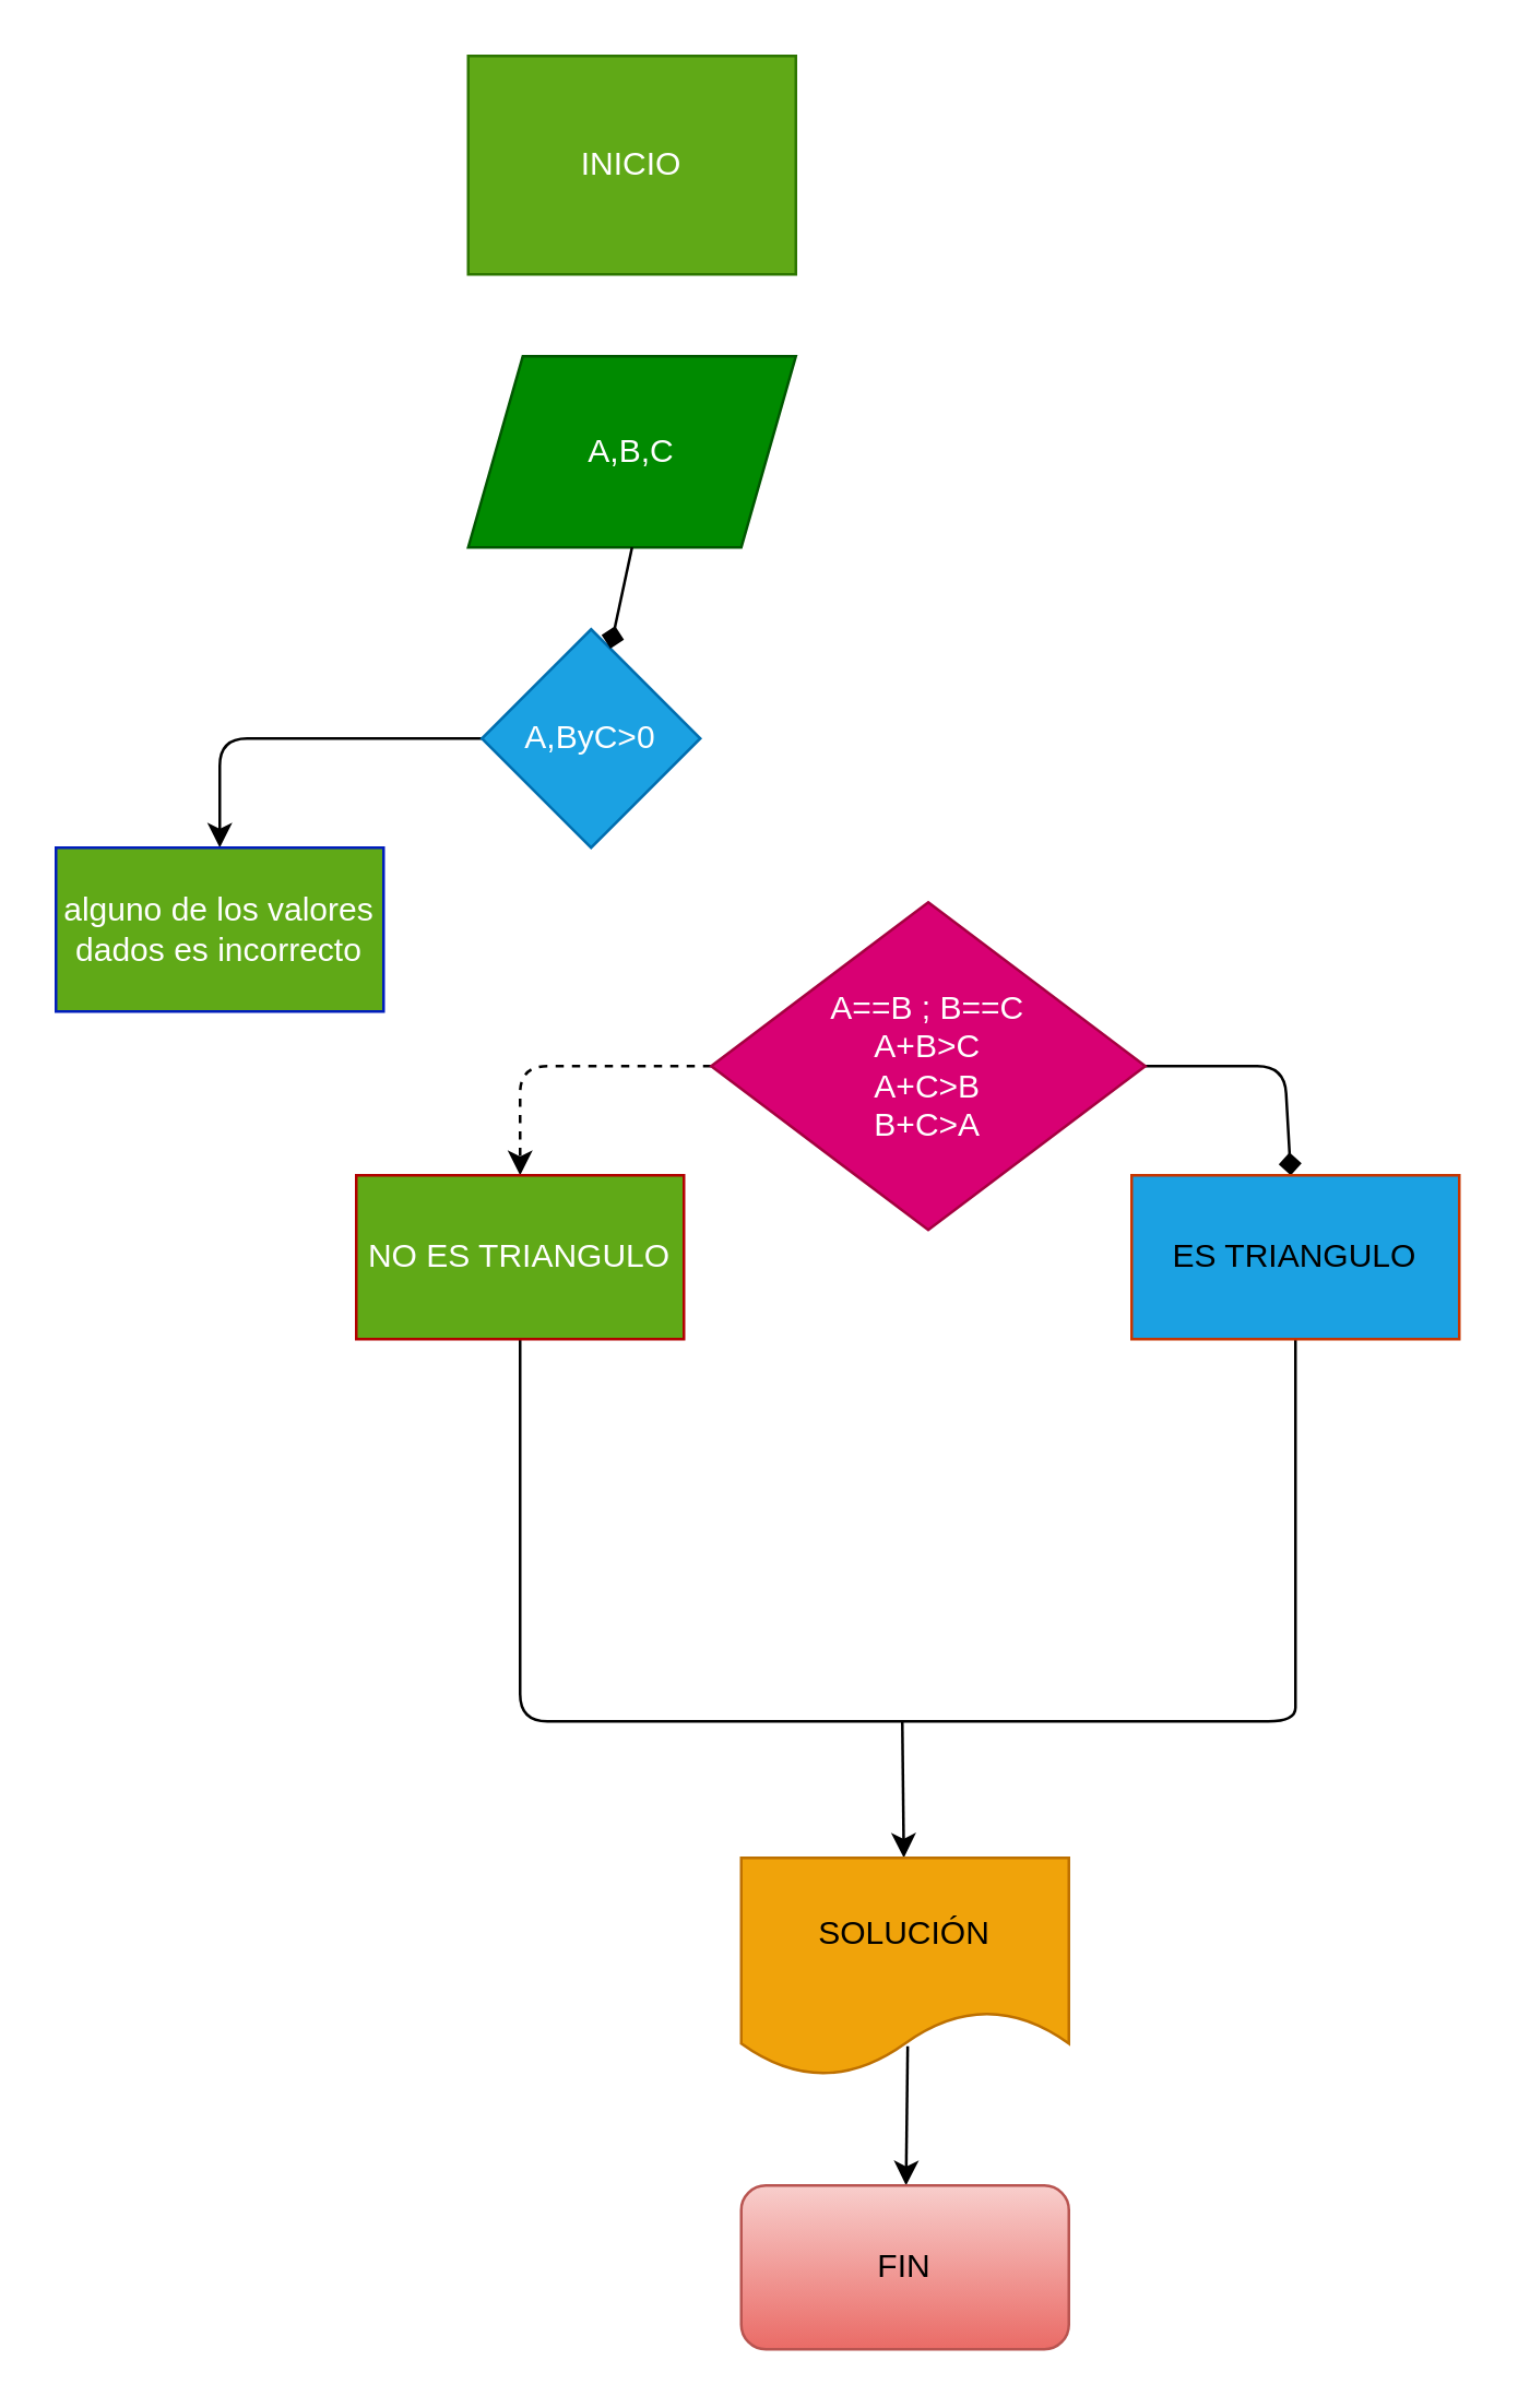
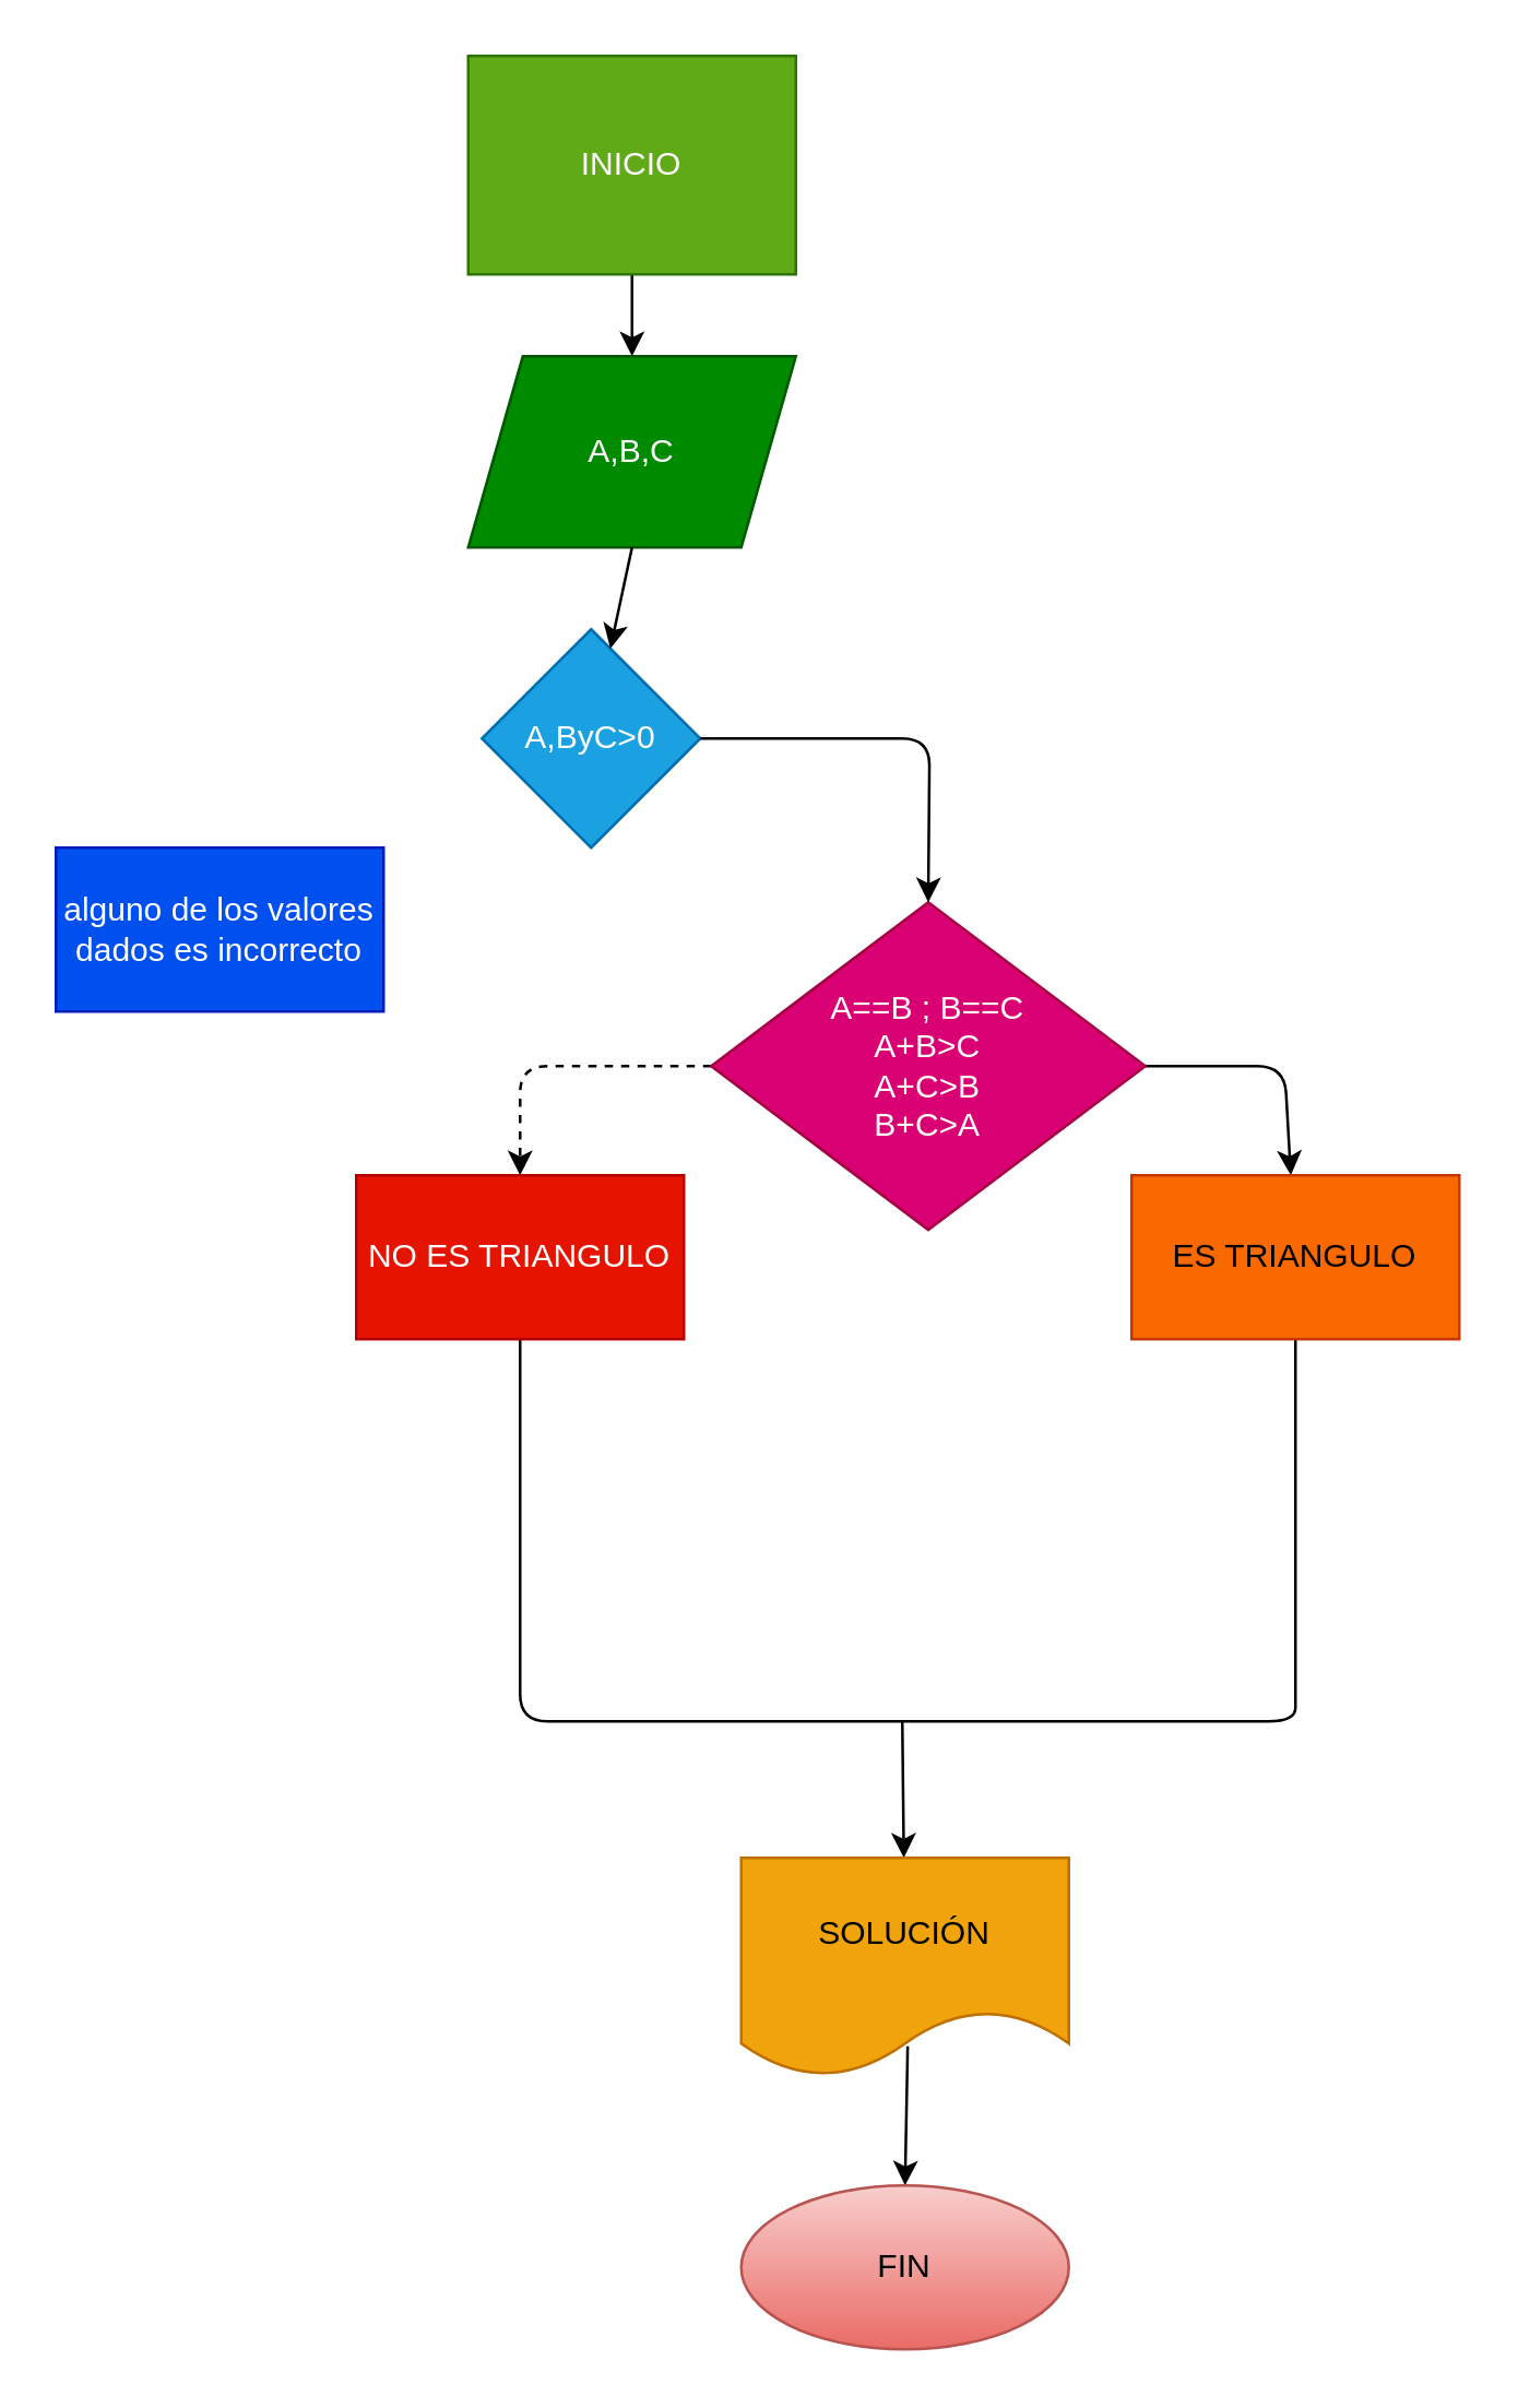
+ <mxCell id="2" value="" style="edgeStyle=none;html=1;entryX=0.5;entryY=0;entryDx=0;entryDy=0;" parent="1" source="3" target="4" edge="1"><mxGeometry relative="1" as="geometry"><mxPoint x="231" y="190" as="targetPoint" /></mxGeometry></mxCell>
- <mxCell id="10" value="" style="endArrow=diamond;html=1;exitX=0.5;exitY=1;exitDx=0;exitDy=0;" parent="1" source="4" target="9" edge="1"><mxGeometry width="50" height="50" relative="1" as="geometry"><mxPoint x="71" y="290" as="sourcePoint" /><mxPoint x="121" y="240" as="targetPoint" /></mxGeometry></mxCell>
+ <mxCell id="10" value="" style="endArrow=classic;html=1;exitX=0.5;exitY=1;exitDx=0;exitDy=0;" parent="1" source="4" target="9" edge="1"><mxGeometry width="50" height="50" relative="1" as="geometry"><mxPoint x="71" y="290" as="sourcePoint" /><mxPoint x="121" y="240" as="targetPoint" /></mxGeometry></mxCell>
- <mxCell id="8" value="" style="edgeStyle=none;html=1;" parent="1" source="9" target="12" edge="1"><mxGeometry relative="1" as="geometry"><Array as="points"><mxPoint x="80" y="270" /></Array></mxGeometry></mxCell>
+ <mxCell id="11" value="" style="endArrow=classic;html=1;exitX=1;exitY=0.5;exitDx=0;exitDy=0;entryX=0.5;entryY=0;entryDx=0;entryDy=0;" parent="1" source="9" target="7" edge="1"><mxGeometry width="50" height="50" relative="1" as="geometry"><mxPoint x="150" y="330" as="sourcePoint" /><mxPoint x="200" y="280" as="targetPoint" /><Array as="points"><mxPoint x="340" y="270" /></Array></mxGeometry></mxCell>
- <mxCell id="12" value="alguno de los valores dados es incorrecto" style="whiteSpace=wrap;html=1;fillColor=#60a917;fontColor=#ffffff;strokeColor=#001DBC;" parent="1" vertex="1"><mxGeometry x="20" y="310" width="120" height="60" as="geometry" /></mxCell>
+ <mxCell id="12" value="alguno de los valores dados es incorrecto" style="whiteSpace=wrap;html=1;fillColor=#0050ef;fontColor=#ffffff;strokeColor=#001DBC;" parent="1" vertex="1"><mxGeometry x="20" y="310" width="120" height="60" as="geometry" /></mxCell>
- <mxCell id="5" value="" style="edgeStyle=none;html=1;endArrow=diamond;" edge="1" parent="1" source="7" target="16"><mxGeometry relative="1" as="geometry"><Array as="points"><mxPoint x="470" y="390" /></Array></mxGeometry></mxCell>
+ <mxCell id="5" value="" style="edgeStyle=none;html=1;" edge="1" parent="1" source="7" target="16"><mxGeometry relative="1" as="geometry"><Array as="points"><mxPoint x="470" y="390" /></Array></mxGeometry></mxCell>
- <mxCell id="17" value="NO ES TRIANGULO" style="whiteSpace=wrap;html=1;fillColor=#60a917;strokeColor=#B20000;fontColor=#ffffff;" vertex="1" parent="1"><mxGeometry x="130" y="430" width="120" height="60" as="geometry" /></mxCell>
+ <mxCell id="17" value="NO ES TRIANGULO" style="whiteSpace=wrap;html=1;fillColor=#e51400;strokeColor=#B20000;fontColor=#ffffff;" vertex="1" parent="1"><mxGeometry x="130" y="430" width="120" height="60" as="geometry" /></mxCell>
- <mxCell id="16" value="ES TRIANGULO" style="whiteSpace=wrap;html=1;fillColor=#1ba1e2;strokeColor=#C73500;fontColor=#000000;" vertex="1" parent="1"><mxGeometry x="414" y="430" width="120" height="60" as="geometry" /></mxCell>
+ <mxCell id="16" value="ES TRIANGULO" style="whiteSpace=wrap;html=1;fillColor=#fa6800;strokeColor=#C73500;fontColor=#000000;" vertex="1" parent="1"><mxGeometry x="414" y="430" width="120" height="60" as="geometry" /></mxCell>
- <mxCell id="15" value="FIN" style="whiteSpace=wrap;html=1;fillColor=#f8cecc;gradientColor=#ea6b66;strokeColor=#b85450;rounded=1;" parent="1" vertex="1"><mxGeometry x="271" y="800" width="120" height="60" as="geometry" /></mxCell>
+ <mxCell id="15" value="FIN" style="ellipse;whiteSpace=wrap;html=1;fillColor=#f8cecc;gradientColor=#ea6b66;strokeColor=#b85450;" parent="1" vertex="1"><mxGeometry x="271" y="800" width="120" height="60" as="geometry" /></mxCell>
